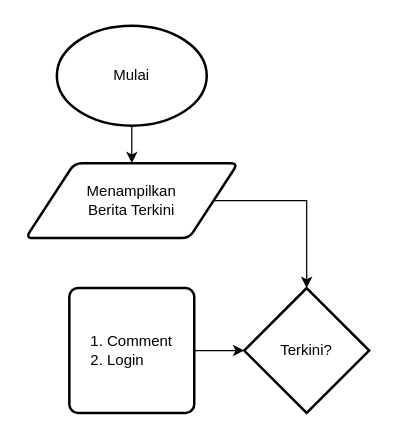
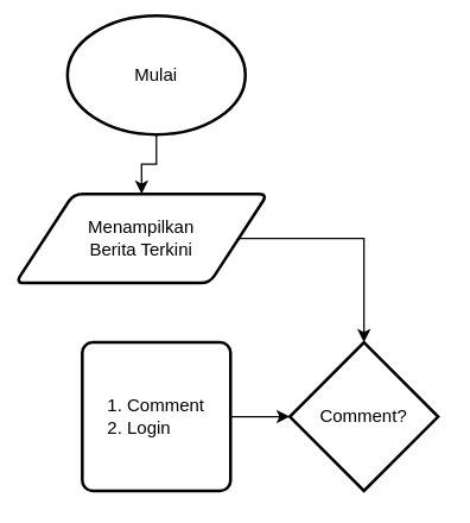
- <mxCell id="3" value="Mulai" style="strokeWidth=2;html=1;shape=mxgraph.flowchart.start_2;whiteSpace=wrap;" vertex="1" parent="1"><mxGeometry x="45" y="20" width="120" height="80" as="geometry" /></mxCell>
+ <mxCell id="3" value="Mulai" style="strokeWidth=2;html=1;shape=mxgraph.flowchart.start_2;whiteSpace=wrap;" vertex="1" parent="1"><mxGeometry x="45" y="10" width="120" height="80" as="geometry" /></mxCell>
- <mxCell id="5" value="Menampilkan&lt;div&gt;Berita Terkini&lt;/div&gt;" style="shape=parallelogram;html=1;strokeWidth=2;perimeter=parallelogramPerimeter;whiteSpace=wrap;rounded=1;arcSize=12;size=0.23;" vertex="1" parent="1"><mxGeometry x="20" y="130" width="170" height="60" as="geometry" /></mxCell>
+ <mxCell id="5" value="Menampilkan&lt;div&gt;Berita Terkini&lt;/div&gt;" style="shape=parallelogram;html=1;strokeWidth=2;perimeter=parallelogramPerimeter;whiteSpace=wrap;rounded=1;arcSize=12;size=0.23;" vertex="1" parent="1"><mxGeometry x="10" y="130" width="170" height="60" as="geometry" /></mxCell>
- <mxCell id="8" value="Terkini?" style="strokeWidth=2;html=1;shape=mxgraph.flowchart.decision;whiteSpace=wrap;" vertex="1" parent="1"><mxGeometry x="195" y="230" width="100" height="100" as="geometry" /></mxCell>
+ <mxCell id="8" value="Comment?" style="strokeWidth=2;html=1;shape=mxgraph.flowchart.decision;whiteSpace=wrap;" vertex="1" parent="1"><mxGeometry x="195" y="230" width="100" height="100" as="geometry" /></mxCell>
